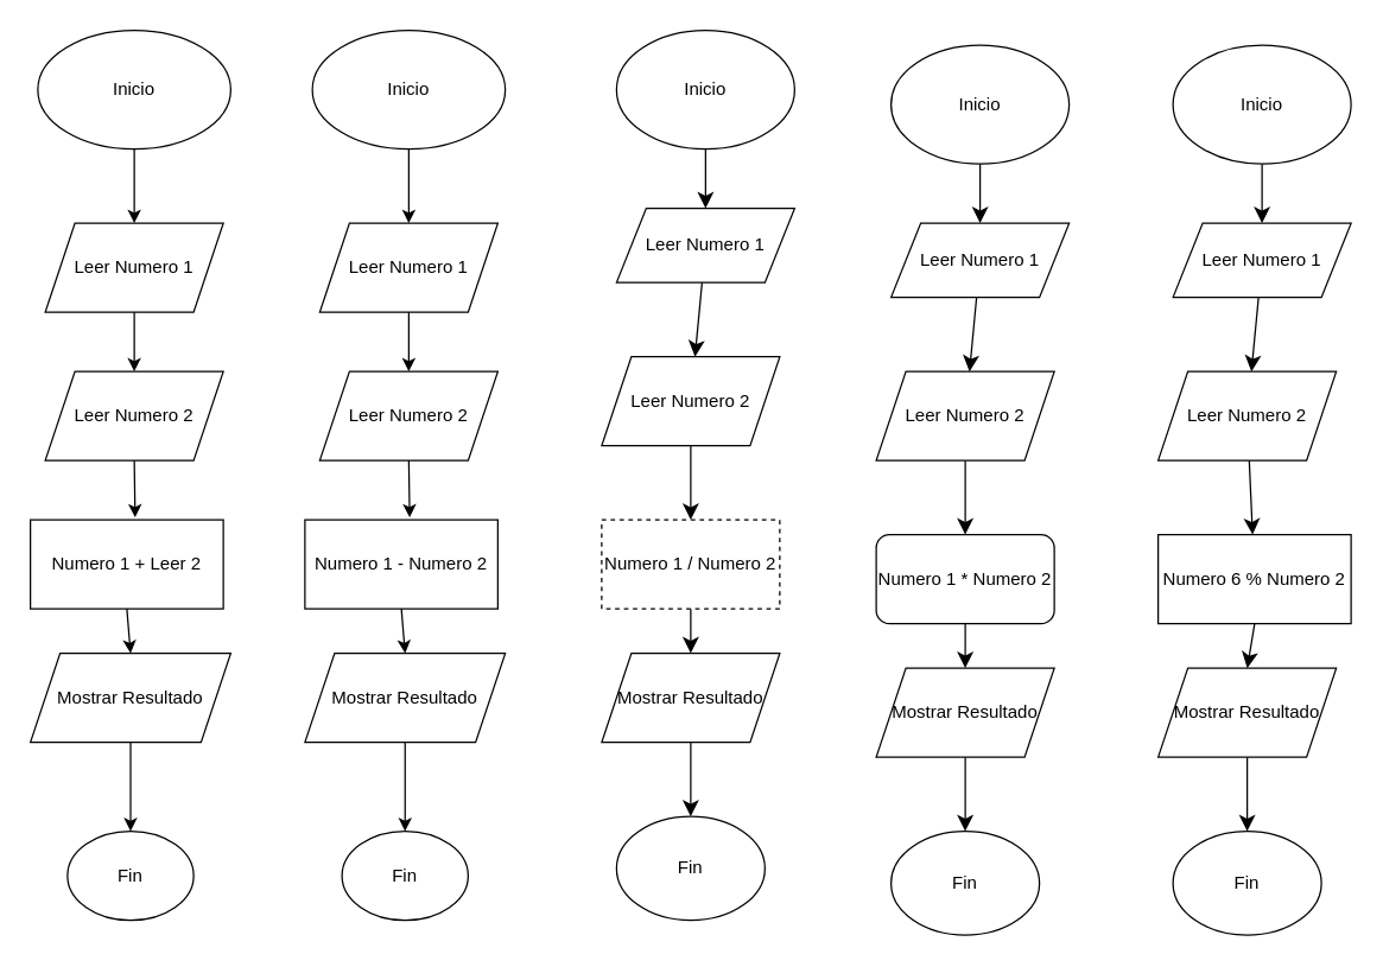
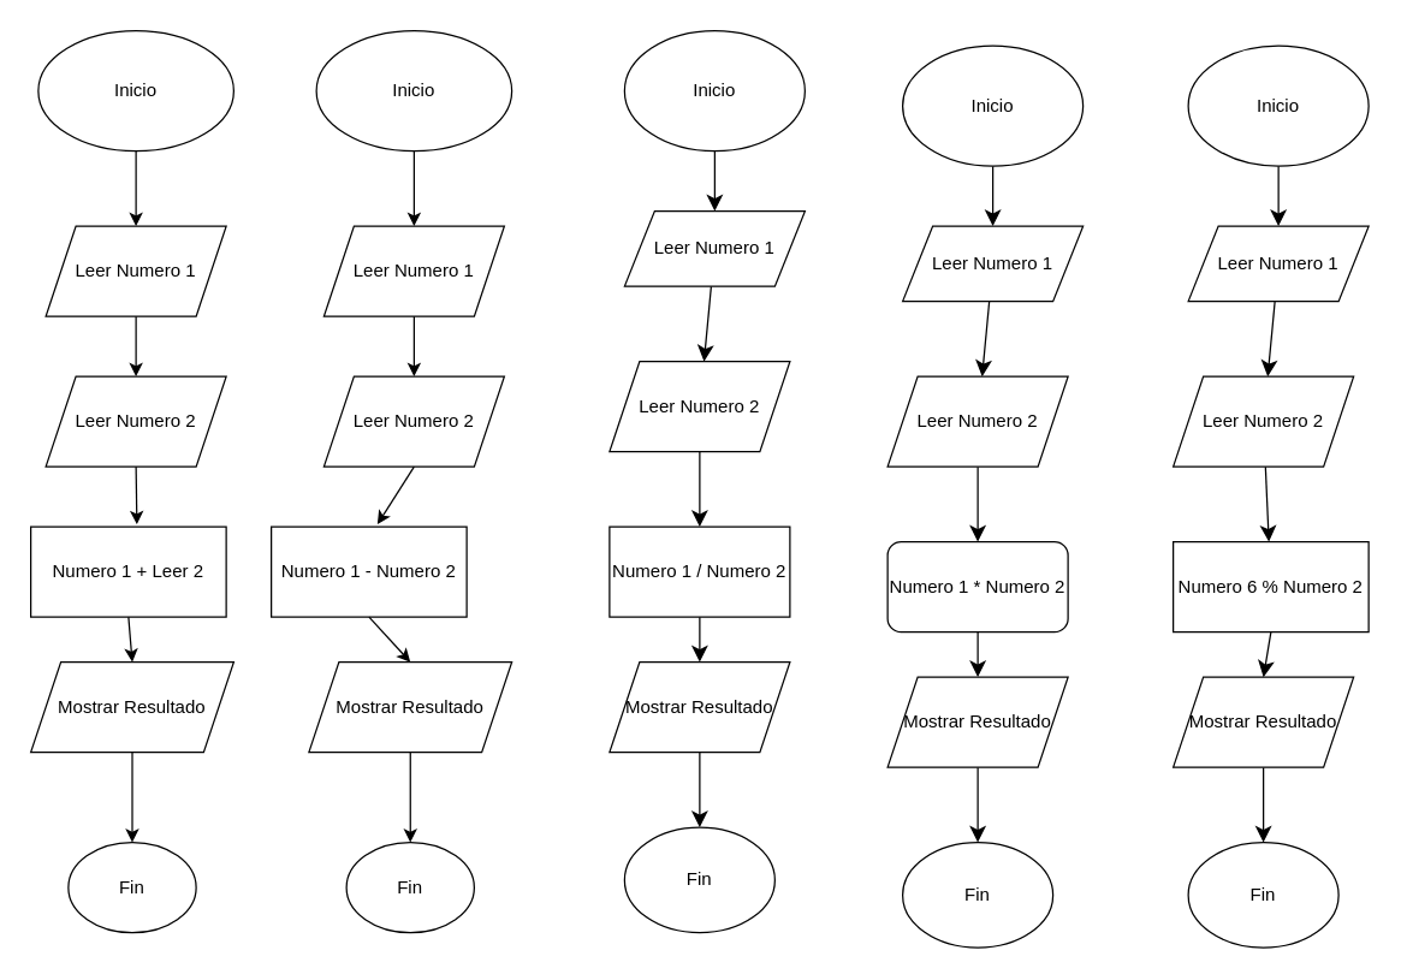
- <mxCell id="18" value="Numero 1 - Numero 2" style="rounded=0;whiteSpace=wrap;html=1;" vertex="1" parent="1"><mxGeometry x="205" y="350" width="130" height="60" as="geometry" /></mxCell>
+ <mxCell id="18" value="Numero 1 - Numero 2" style="rounded=0;whiteSpace=wrap;html=1;" vertex="1" parent="1"><mxGeometry x="180" y="350" width="130" height="60" as="geometry" /></mxCell>
- <mxCell id="30" value="Numero 1 / Numero 2" style="whiteSpace=wrap;html=1;dashed=1;" vertex="1" parent="1"><mxGeometry x="405" y="350" width="120" height="60" as="geometry" /></mxCell>
+ <mxCell id="30" value="Numero 1 / Numero 2" style="whiteSpace=wrap;html=1;" vertex="1" parent="1"><mxGeometry x="405" y="350" width="120" height="60" as="geometry" /></mxCell>
